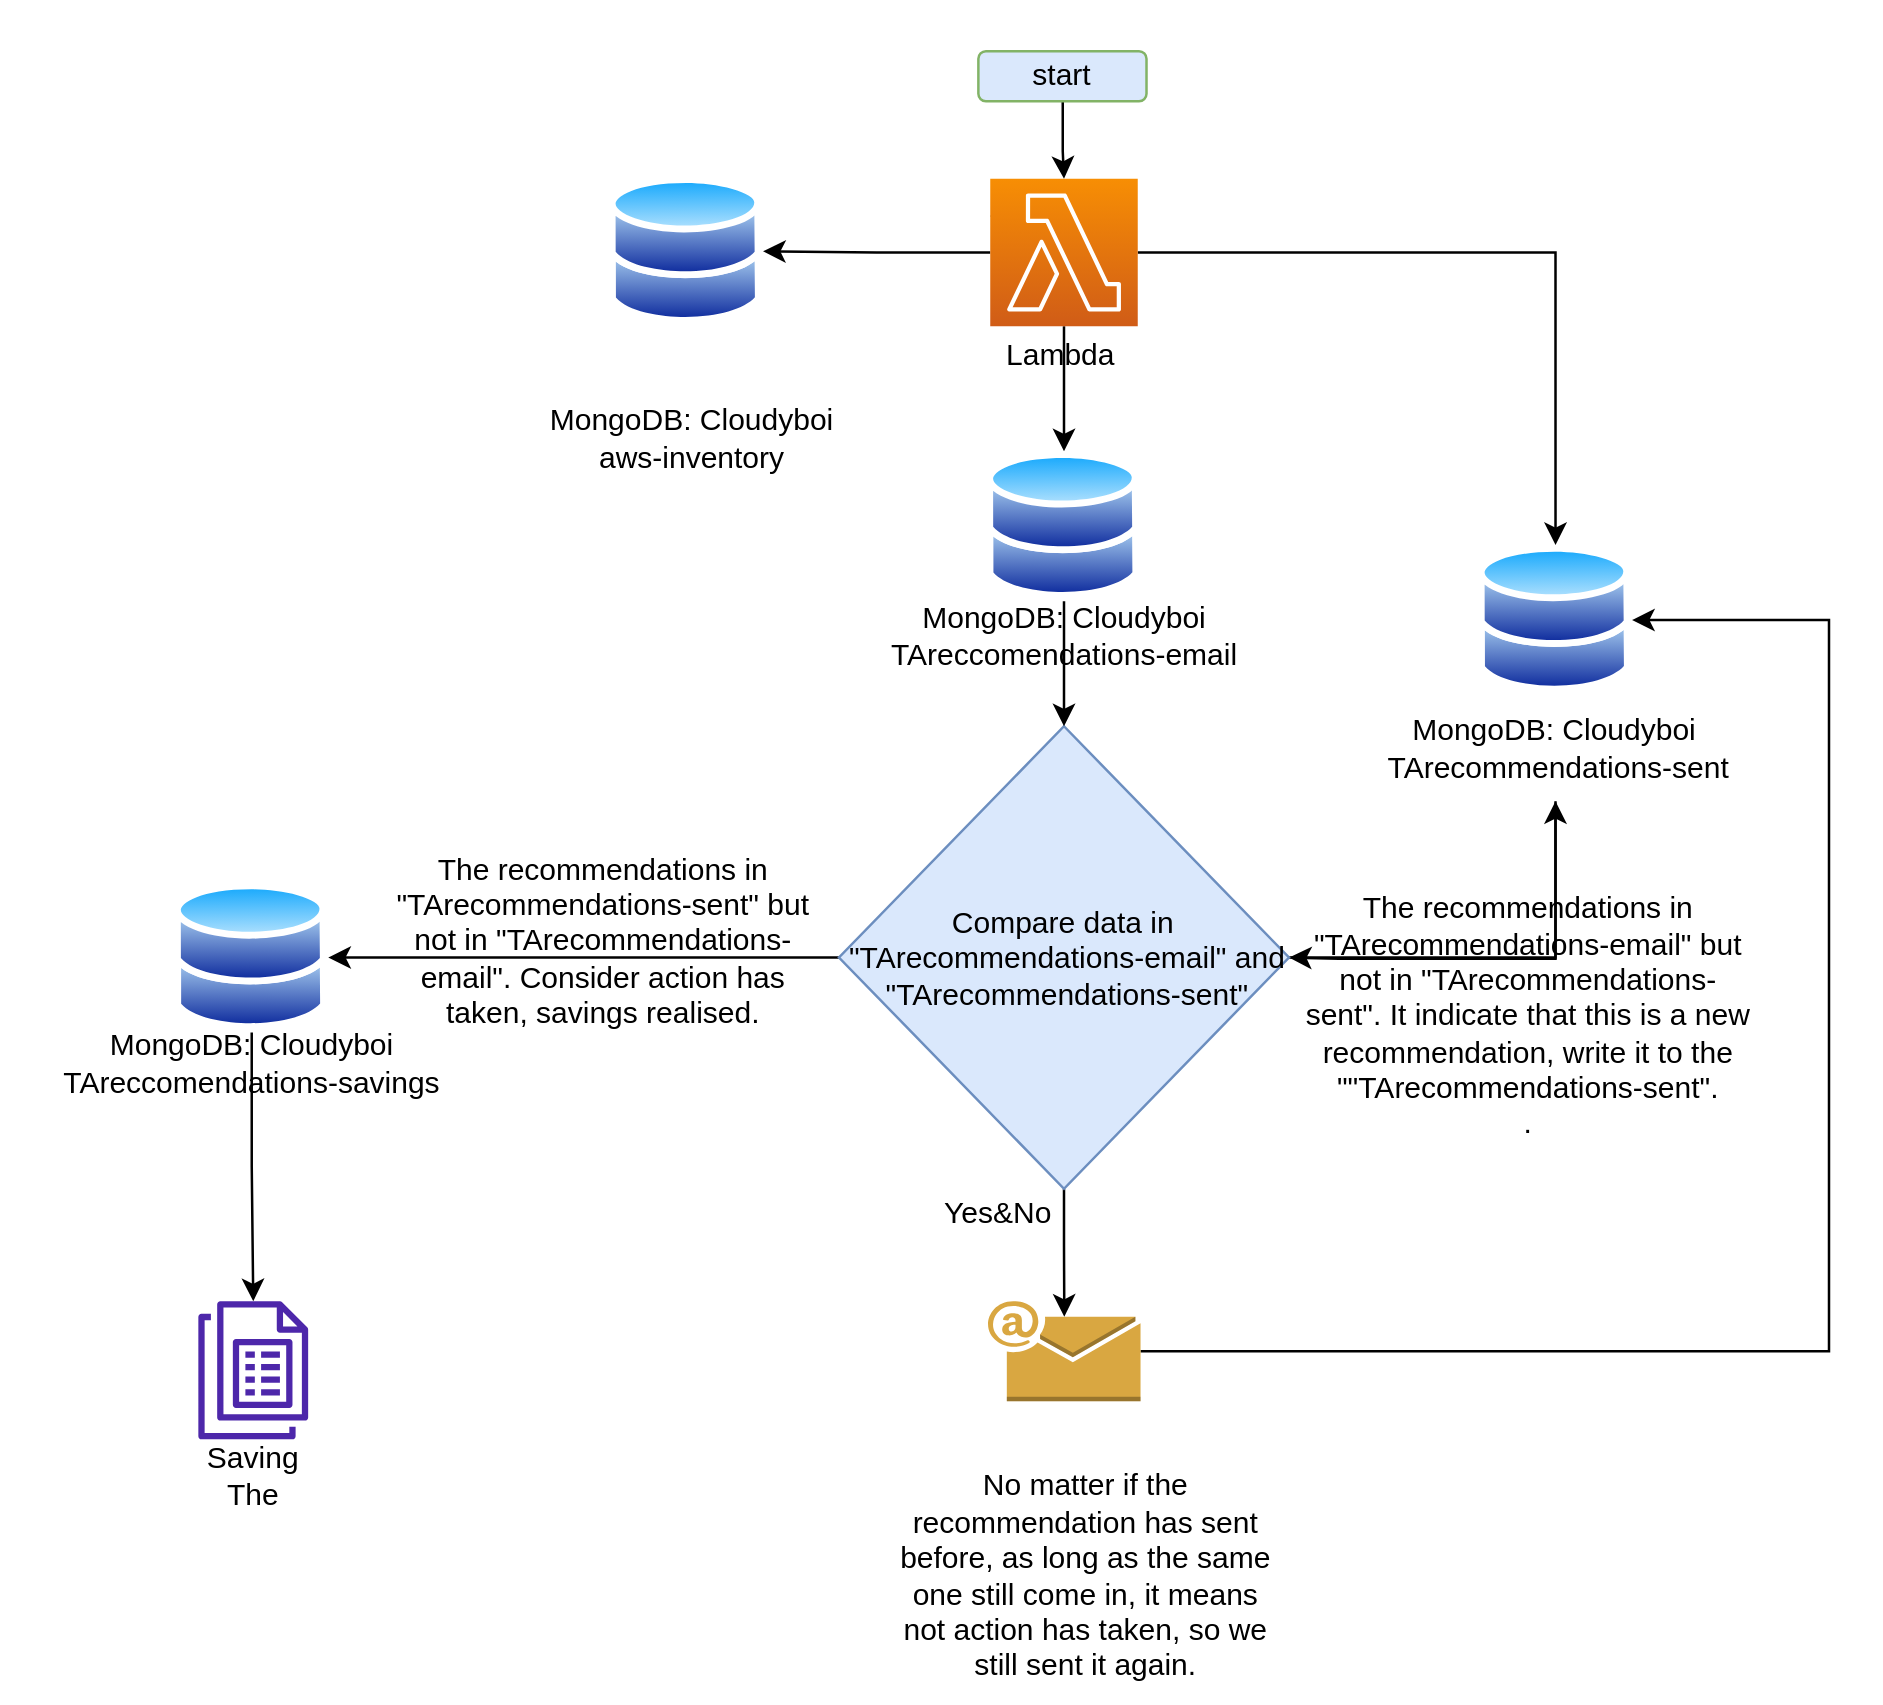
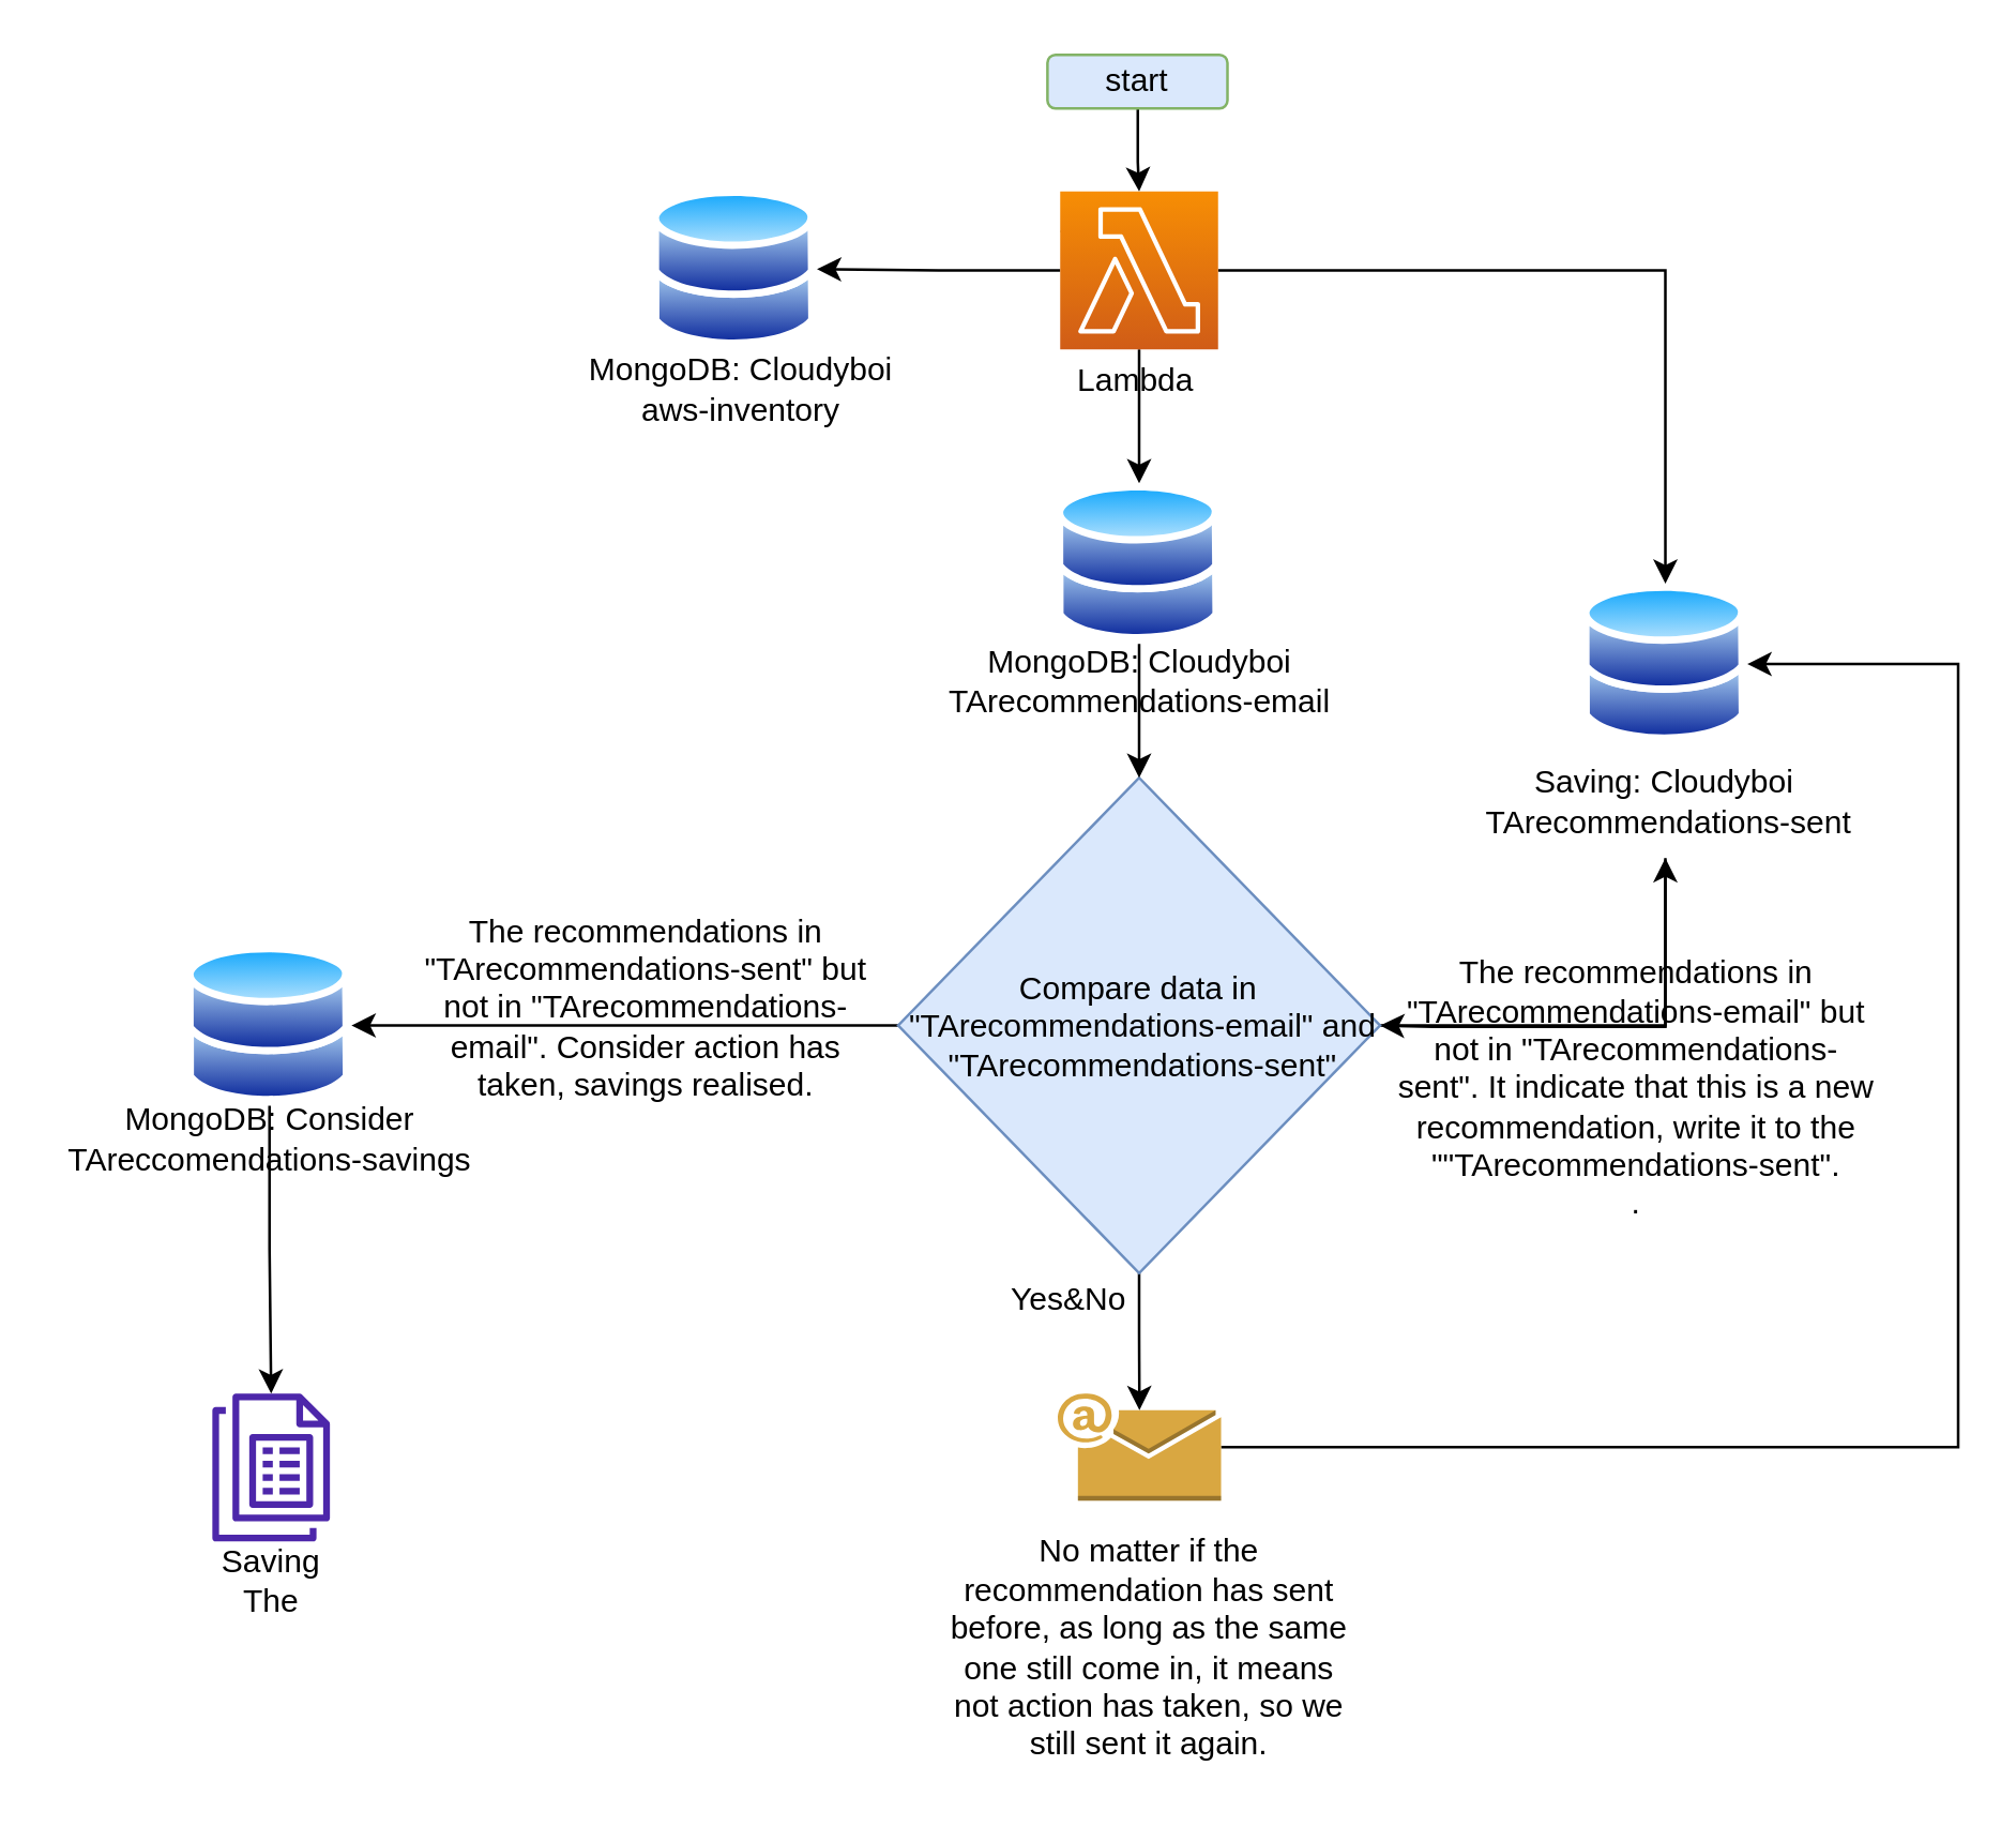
- <mxCell id="25" value="MongoDB: Cloudyboi&lt;br&gt;aws-inventory" style="text;strokeColor=none;align=center;fillColor=none;html=1;verticalAlign=middle;whiteSpace=wrap;rounded=0;" parent="1" vertex="1"><mxGeometry x="195.89" y="160" width="160.61" height="30" as="geometry" /></mxCell>
+ <mxCell id="25" value="MongoDB: Cloudyboi&lt;br&gt;aws-inventory" style="text;strokeColor=none;align=center;fillColor=none;html=1;verticalAlign=middle;whiteSpace=wrap;rounded=0;" parent="1" vertex="1"><mxGeometry x="195.89" y="130" width="160.61" height="30" as="geometry" /></mxCell>
- <mxCell id="30" value="MongoDB: Cloudyboi&lt;br&gt;TAreccomendations-email" style="text;strokeColor=none;align=center;fillColor=none;html=1;verticalAlign=middle;whiteSpace=wrap;rounded=0;" parent="1" vertex="1"><mxGeometry x="344.69" y="238.5" width="160.61" height="30" as="geometry" /></mxCell>
+ <mxCell id="30" value="MongoDB: Cloudyboi&lt;br&gt;TArecommendations-email" style="text;strokeColor=none;align=center;fillColor=none;html=1;verticalAlign=middle;whiteSpace=wrap;rounded=0;" parent="1" vertex="1"><mxGeometry x="344.69" y="238.5" width="160.61" height="30" as="geometry" /></mxCell>
- <mxCell id="12" value="MongoDB: Cloudyboi&lt;br&gt;&amp;nbsp;TArecommendations-sent" style="text;strokeColor=none;align=center;fillColor=none;html=1;verticalAlign=middle;whiteSpace=wrap;rounded=0;" parent="1" vertex="1"><mxGeometry x="546.91" y="277.5" width="149.39" height="42.5" as="geometry" /></mxCell>
+ <mxCell id="12" value="Saving: Cloudyboi&lt;br&gt;&amp;nbsp;TArecommendations-sent" style="text;strokeColor=none;align=center;fillColor=none;html=1;verticalAlign=middle;whiteSpace=wrap;rounded=0;" parent="1" vertex="1"><mxGeometry x="546.91" y="277.5" width="149.39" height="42.5" as="geometry" /></mxCell>
- <mxCell id="26" value="MongoDB: Cloudyboi&lt;br&gt;TAreccomendations-savings" style="text;strokeColor=none;align=center;fillColor=none;html=1;verticalAlign=middle;whiteSpace=wrap;rounded=0;" parent="1" vertex="1"><mxGeometry x="20.39" y="410" width="160.61" height="30" as="geometry" /></mxCell>
+ <mxCell id="26" value="MongoDB: Consider&lt;br&gt;TAreccomendations-savings" style="text;strokeColor=none;align=center;fillColor=none;html=1;verticalAlign=middle;whiteSpace=wrap;rounded=0;" parent="1" vertex="1"><mxGeometry x="20.39" y="410" width="160.61" height="30" as="geometry" /></mxCell>
- <mxCell id="22" value="No matter if the recommendation has sent before, as long as the same one still come in, it means not action has taken, so we still sent it again." style="text;strokeColor=none;align=center;fillColor=none;html=1;verticalAlign=middle;whiteSpace=wrap;rounded=0;" parent="1" vertex="1"><mxGeometry x="358.3" y="585" width="152" height="90" as="geometry" /></mxCell>
+ <mxCell id="22" value="No matter if the recommendation has sent before, as long as the same one still come in, it means not action has taken, so we still sent it again." style="text;strokeColor=none;align=center;fillColor=none;html=1;verticalAlign=middle;whiteSpace=wrap;rounded=0;" parent="1" vertex="1"><mxGeometry x="353.3" y="570" width="152" height="90" as="geometry" /></mxCell>
